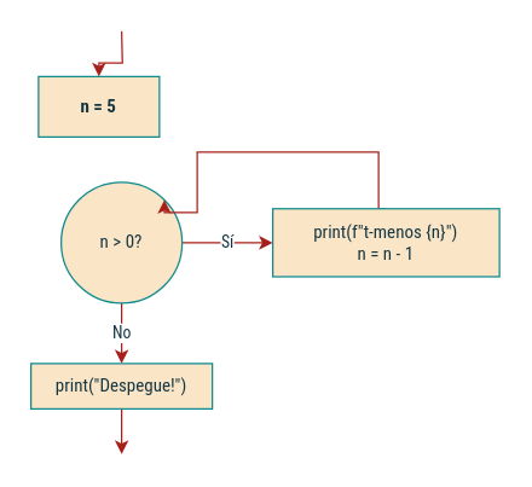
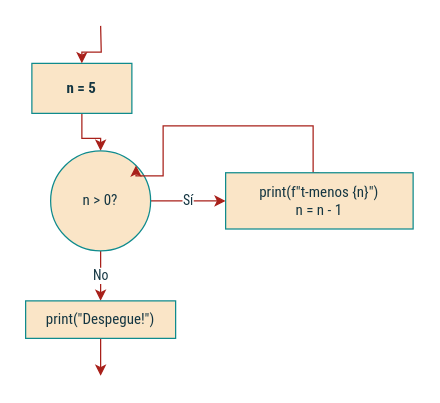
+ <mxCell id="2" style="edgeStyle=orthogonalEdgeStyle;rounded=0;orthogonalLoop=1;jettySize=auto;html=1;exitX=0.5;exitY=1;exitDx=0;exitDy=0;labelBackgroundColor=#DAD2D8;strokeColor=#A8201A;fontColor=#143642;fontFamily=Roboto Condensed;fontSource=https%3A%2F%2Ffonts.googleapis.com%2Fcss%3Ffamily%3DRoboto%2BCondensed;" parent="1" source="3" target="6" edge="1"><mxGeometry relative="1" as="geometry" /></mxCell>
